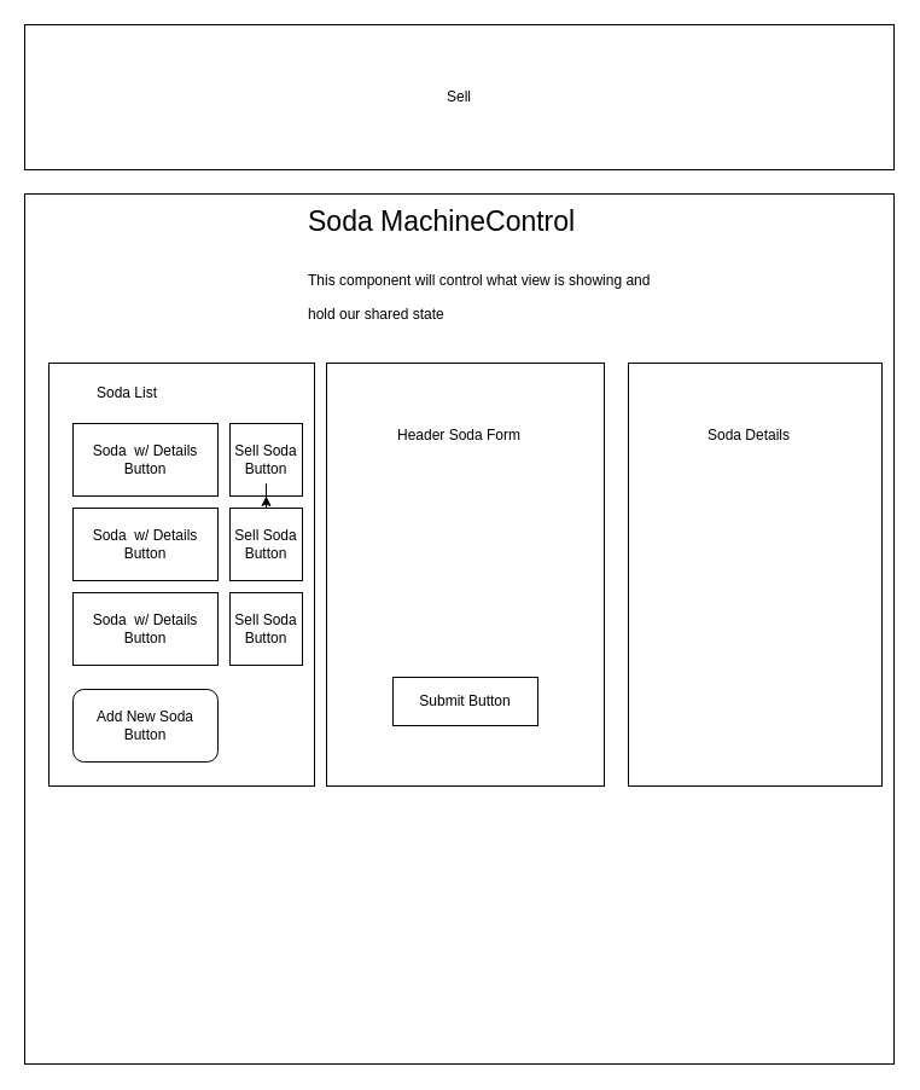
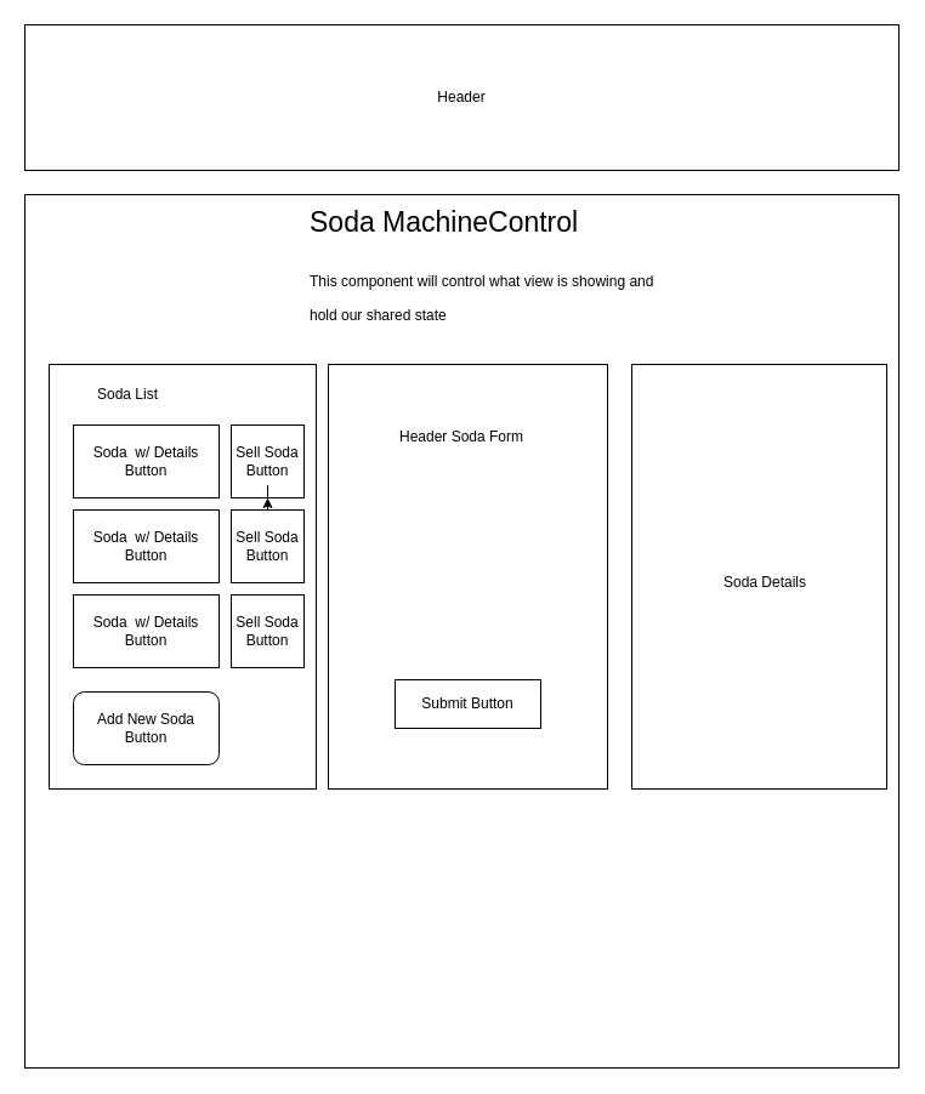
- <mxCell id="2" value="Sell&lt;br&gt;" style="rounded=0;whiteSpace=wrap;html=1;" vertex="1" parent="1"><mxGeometry x="20" y="20" width="720" height="120" as="geometry" /></mxCell>
+ <mxCell id="2" value="Header&lt;br&gt;" style="rounded=0;whiteSpace=wrap;html=1;" vertex="1" parent="1"><mxGeometry x="20" y="20" width="720" height="120" as="geometry" /></mxCell>
- <mxCell id="13" value="Soda Details&lt;br&gt;" style="text;html=1;strokeColor=none;fillColor=none;align=center;verticalAlign=middle;whiteSpace=wrap;rounded=0;" vertex="1" parent="1"><mxGeometry x="540" y="330" width="160" height="60" as="geometry" /></mxCell>
+ <mxCell id="13" value="Soda Details&lt;br&gt;" style="text;html=1;strokeColor=none;fillColor=none;align=center;verticalAlign=middle;whiteSpace=wrap;rounded=0;" vertex="1" parent="1"><mxGeometry x="550" y="450" width="160" height="60" as="geometry" /></mxCell>
